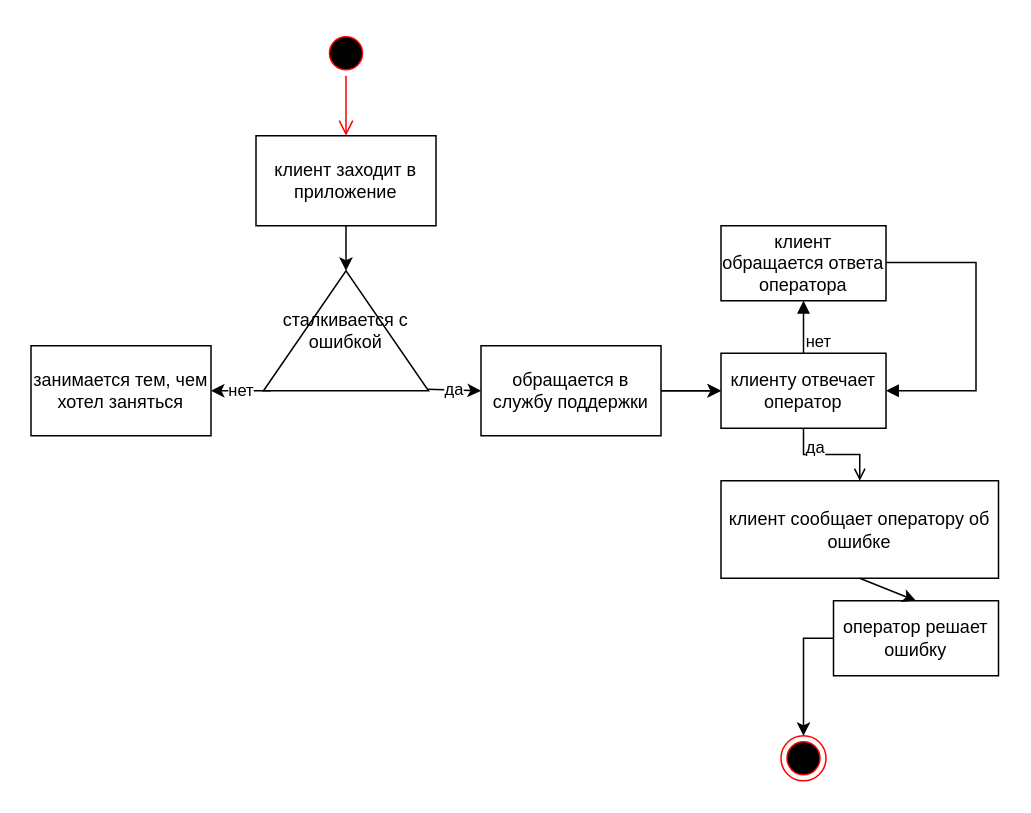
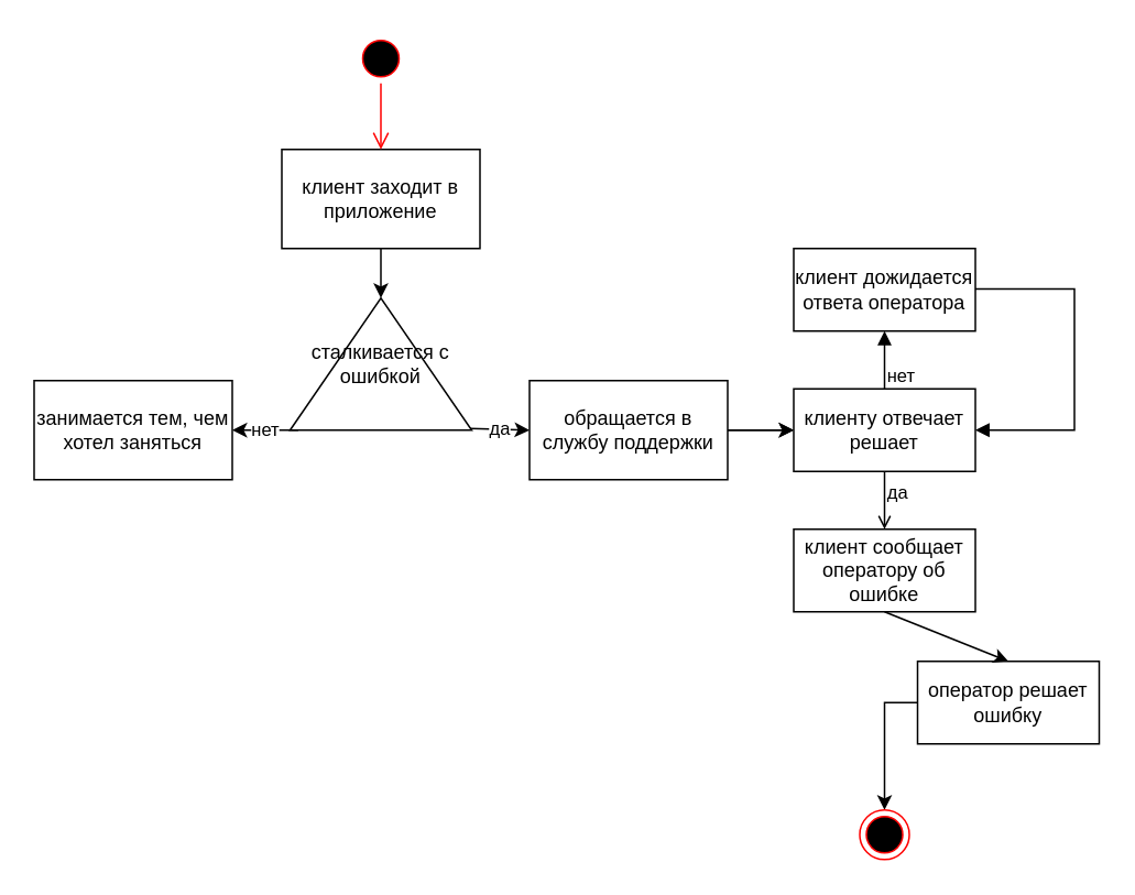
- <mxCell id="19" value="клиент обращается ответа оператора" style="html=1;whiteSpace=wrap;" vertex="1" parent="1"><mxGeometry x="480" y="150" width="110" height="50" as="geometry" /></mxCell>
+ <mxCell id="19" value="клиент дожидается ответа оператора" style="html=1;whiteSpace=wrap;" vertex="1" parent="1"><mxGeometry x="480" y="150" width="110" height="50" as="geometry" /></mxCell>
- <mxCell id="12" value="клиенту отвечает оператор" style="html=1;whiteSpace=wrap;" vertex="1" parent="1"><mxGeometry x="480" y="235" width="110" height="50" as="geometry" /></mxCell>
+ <mxCell id="12" value="клиенту отвечает решает" style="html=1;whiteSpace=wrap;" vertex="1" parent="1"><mxGeometry x="480" y="235" width="110" height="50" as="geometry" /></mxCell>
- <mxCell id="14" value="клиент сообщает оператору об ошибке" style="html=1;whiteSpace=wrap;" vertex="1" parent="1"><mxGeometry x="480" y="320" width="185" height="65" as="geometry" /></mxCell>
+ <mxCell id="14" value="клиент сообщает оператору об ошибке" style="html=1;whiteSpace=wrap;" vertex="1" parent="1"><mxGeometry x="480" y="320" width="110" height="50" as="geometry" /></mxCell>
